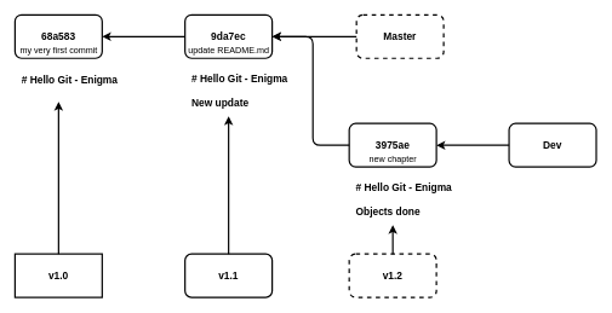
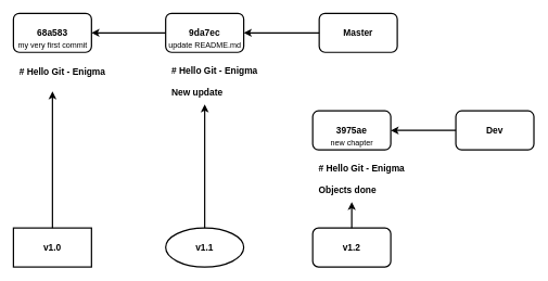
- <mxCell id="9" value="&lt;b&gt;&lt;font style=&quot;font-size: 14px&quot; color=&quot;#000000&quot;&gt;Master&lt;/font&gt;&lt;/b&gt;" style="rounded=1;whiteSpace=wrap;html=1;fillColor=none;strokeColor=#000000;strokeWidth=2;dashed=1;" vertex="1" parent="1"><mxGeometry x="490" y="20" width="120" height="60" as="geometry" /></mxCell>
+ <mxCell id="9" value="&lt;b&gt;&lt;font style=&quot;font-size: 14px&quot; color=&quot;#000000&quot;&gt;Master&lt;/font&gt;&lt;/b&gt;" style="rounded=1;whiteSpace=wrap;html=1;fillColor=none;strokeColor=#000000;strokeWidth=2;" vertex="1" parent="1"><mxGeometry x="490" y="20" width="120" height="60" as="geometry" /></mxCell>
- <mxCell id="15" value="" style="endArrow=classic;html=1;exitX=0;exitY=0.5;exitDx=0;exitDy=0;strokeWidth=2;strokeColor=#000000;edgeStyle=orthogonalEdgeStyle;entryX=1;entryY=0.5;entryDx=0;entryDy=0;" edge="1" parent="1" source="12" target="2"><mxGeometry width="50" height="50" relative="1" as="geometry"><mxPoint x="230" y="320" as="sourcePoint" /><mxPoint x="370" y="50" as="targetPoint" /><Array as="points"><mxPoint x="430" y="200" /><mxPoint x="430" y="50" /></Array></mxGeometry></mxCell>
- <mxCell id="18" value="&lt;b&gt;&lt;font style=&quot;font-size: 14px&quot; color=&quot;#000000&quot;&gt;v1.1&lt;/font&gt;&lt;/b&gt;" style="rounded=1;whiteSpace=wrap;html=1;fillColor=none;strokeColor=#000000;strokeWidth=2;" vertex="1" parent="1"><mxGeometry x="254" y="350" width="120" height="60" as="geometry" /></mxCell>
+ <mxCell id="18" value="&lt;b&gt;&lt;font style=&quot;font-size: 14px&quot; color=&quot;#000000&quot;&gt;v1.1&lt;/font&gt;&lt;/b&gt;" style="ellipse;whiteSpace=wrap;html=1;fillColor=none;strokeColor=#000000;strokeWidth=2;" vertex="1" parent="1"><mxGeometry x="254" y="350" width="120" height="60" as="geometry" /></mxCell>
- <mxCell id="17" value="&lt;b&gt;&lt;font style=&quot;font-size: 14px&quot; color=&quot;#000000&quot;&gt;v1.2&lt;/font&gt;&lt;/b&gt;" style="rounded=1;whiteSpace=wrap;html=1;fillColor=none;strokeColor=#000000;strokeWidth=2;dashed=1;" vertex="1" parent="1"><mxGeometry x="480" y="350" width="120" height="60" as="geometry" /></mxCell>
+ <mxCell id="17" value="&lt;b&gt;&lt;font style=&quot;font-size: 14px&quot; color=&quot;#000000&quot;&gt;v1.2&lt;/font&gt;&lt;/b&gt;" style="rounded=1;whiteSpace=wrap;html=1;fillColor=none;strokeColor=#000000;strokeWidth=2;" vertex="1" parent="1"><mxGeometry x="480" y="350" width="120" height="60" as="geometry" /></mxCell>
